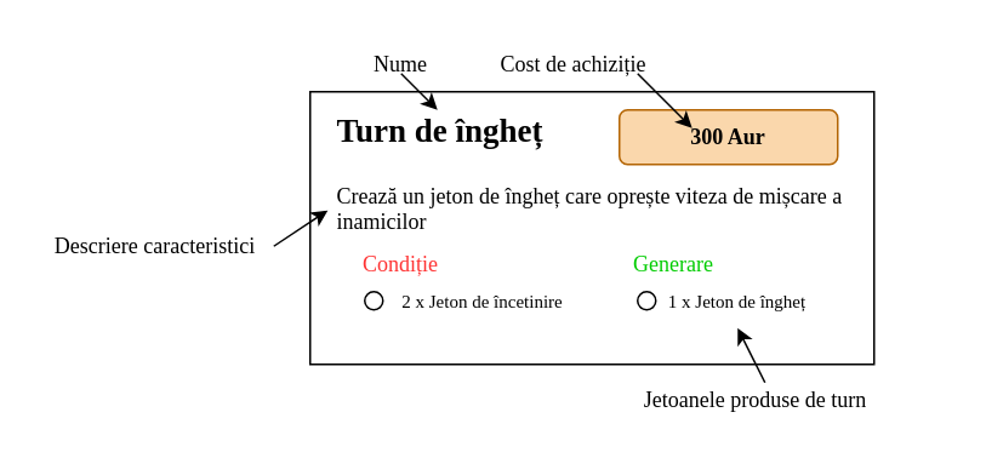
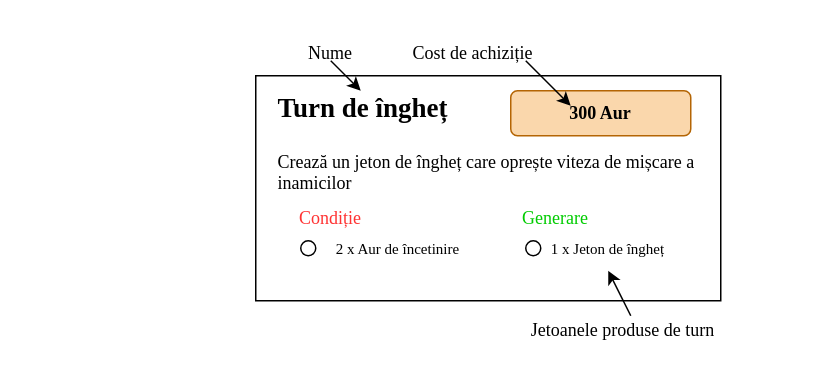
- <mxCell id="18" value="" style="endArrow=classic;html=1;rounded=0;exitX=1;exitY=0.5;exitDx=0;exitDy=0;entryX=-0.001;entryY=0.816;entryDx=0;entryDy=0;entryPerimeter=0;fontFamily=Times New Roman;" parent="1" source="8" target="3" edge="1"><mxGeometry width="50" height="50" relative="1" as="geometry"><mxPoint x="280" y="50" as="sourcePoint" /><mxPoint x="190" y="110" as="targetPoint" /></mxGeometry></mxCell>
- <mxCell id="8" value="Descriere caracteristici" style="text;html=1;strokeColor=none;fillColor=none;align=center;verticalAlign=middle;whiteSpace=wrap;rounded=0;fontFamily=Times New Roman;" parent="1" vertex="1"><mxGeometry x="20" y="120" width="130" height="30" as="geometry" /></mxCell>
- <mxCell id="11" value="2 x Jeton de încetinire" style="text;html=1;strokeColor=none;fillColor=none;align=center;verticalAlign=middle;whiteSpace=wrap;rounded=0;fontSize=10;fontFamily=Times New Roman;" parent="1" vertex="1"><mxGeometry x="200" y="150" width="130" height="30" as="geometry" /></mxCell>
+ <mxCell id="11" value="2 x Aur de încetinire" style="text;html=1;strokeColor=none;fillColor=none;align=center;verticalAlign=middle;whiteSpace=wrap;rounded=0;fontSize=10;fontFamily=Times New Roman;" parent="1" vertex="1"><mxGeometry x="200" y="150" width="130" height="30" as="geometry" /></mxCell>
